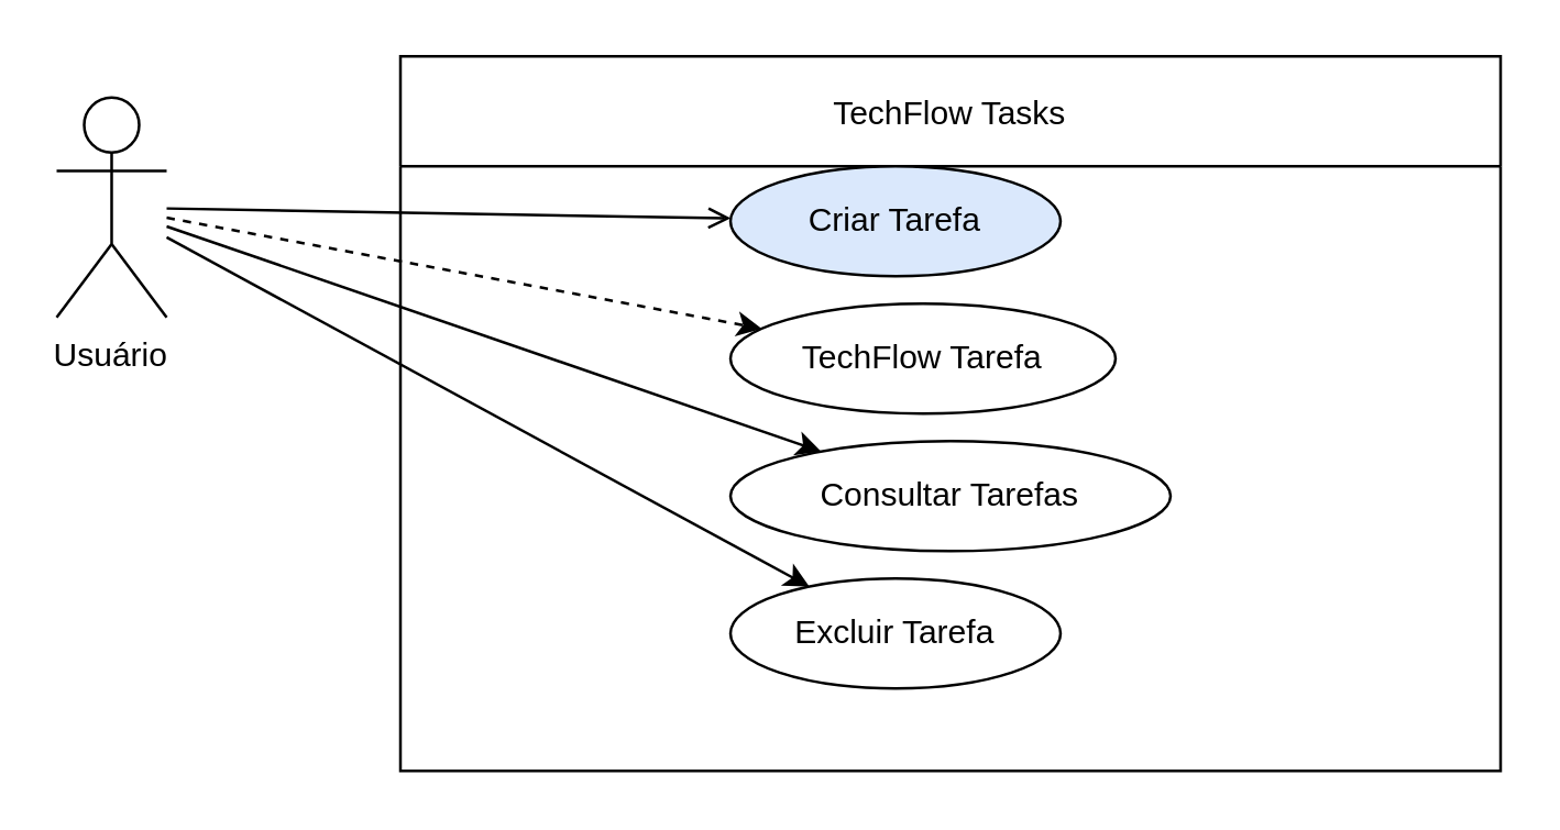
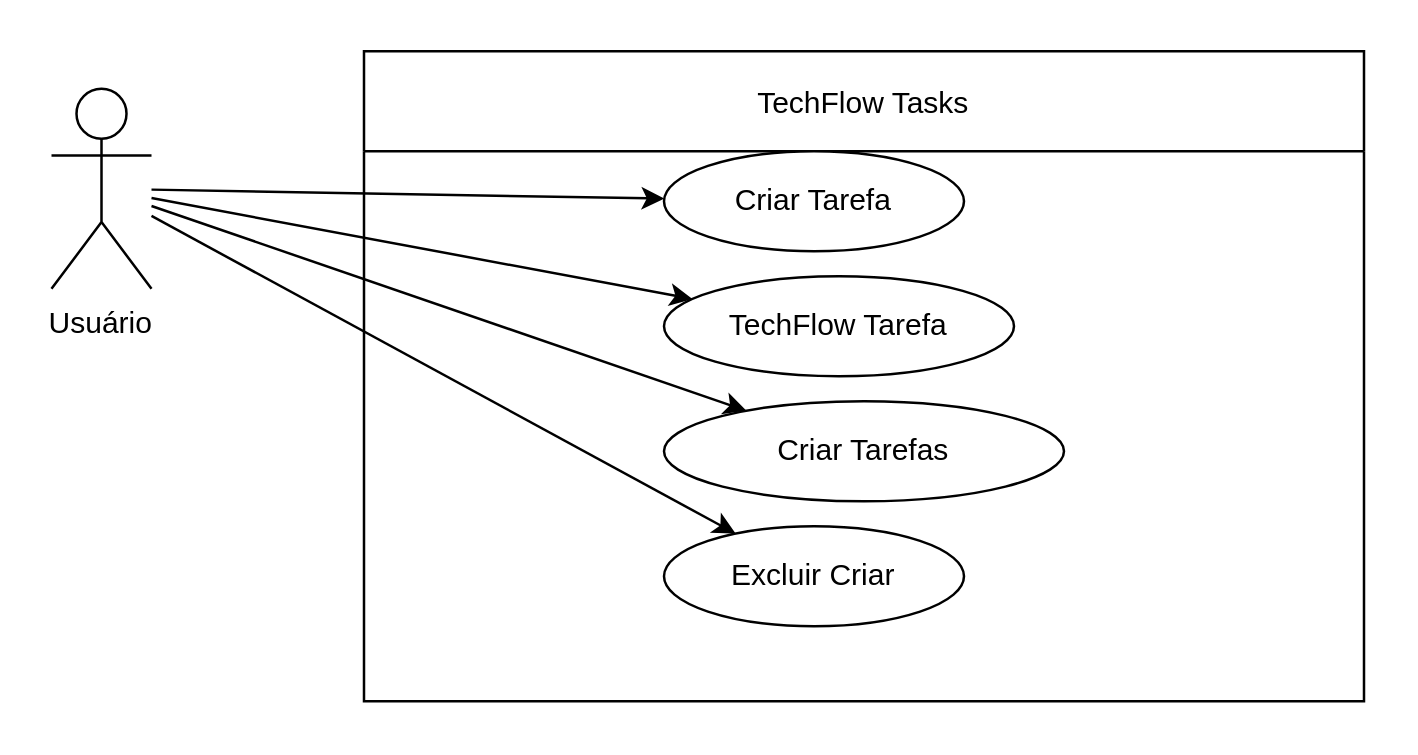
- <mxCell id="8" edge="1" parent="1" source="2" target="4" style="endArrow=open;"><mxGeometry relative="1" as="geometry" /></mxCell>
+ <mxCell id="8" edge="1" parent="1" source="2" target="4"><mxGeometry relative="1" as="geometry" /></mxCell>
- <mxCell id="4" value="Criar Tarefa" style="ellipse;whiteSpace=wrap;html=1;fillColor=#dae8fc;" vertex="1" parent="3"><mxGeometry x="120" y="40" width="120" height="40" as="geometry" /></mxCell>
+ <mxCell id="4" value="Criar Tarefa" style="ellipse;whiteSpace=wrap;html=1;" vertex="1" parent="3"><mxGeometry x="120" y="40" width="120" height="40" as="geometry" /></mxCell>
- <mxCell id="9" edge="1" parent="1" source="2" target="5" style="dashed=1;"><mxGeometry relative="1" as="geometry" /></mxCell>
+ <mxCell id="9" edge="1" parent="1" source="2" target="5"><mxGeometry relative="1" as="geometry" /></mxCell>
- <mxCell id="6" value="Consultar Tarefas" style="ellipse;whiteSpace=wrap;html=1;" vertex="1" parent="3"><mxGeometry x="120" y="140" width="160" height="40" as="geometry" /></mxCell>
+ <mxCell id="6" value="Criar Tarefas" style="ellipse;whiteSpace=wrap;html=1;" vertex="1" parent="3"><mxGeometry x="120" y="140" width="160" height="40" as="geometry" /></mxCell>
- <mxCell id="7" value="Excluir Tarefa" style="ellipse;whiteSpace=wrap;html=1;" vertex="1" parent="3"><mxGeometry x="120" y="190" width="120" height="40" as="geometry" /></mxCell>
+ <mxCell id="7" value="Excluir Criar" style="ellipse;whiteSpace=wrap;html=1;" vertex="1" parent="3"><mxGeometry x="120" y="190" width="120" height="40" as="geometry" /></mxCell>
